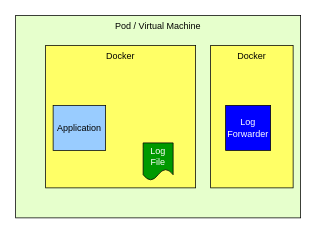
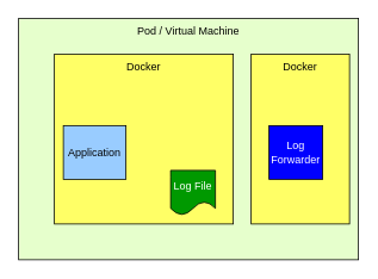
- <mxCell id="6" value="Log File" style="shape=document;whiteSpace=wrap;html=1;boundedLbl=1;fillColor=#009900;fontColor=#FFFFFF;" parent="1" vertex="1"><mxGeometry x="190" y="190" width="40" height="50" as="geometry" /></mxCell>
+ <mxCell id="6" value="Log File" style="shape=document;whiteSpace=wrap;html=1;boundedLbl=1;fillColor=#009900;fontColor=#FFFFFF;" parent="1" vertex="1"><mxGeometry x="190" y="190" width="50" height="50" as="geometry" /></mxCell>
